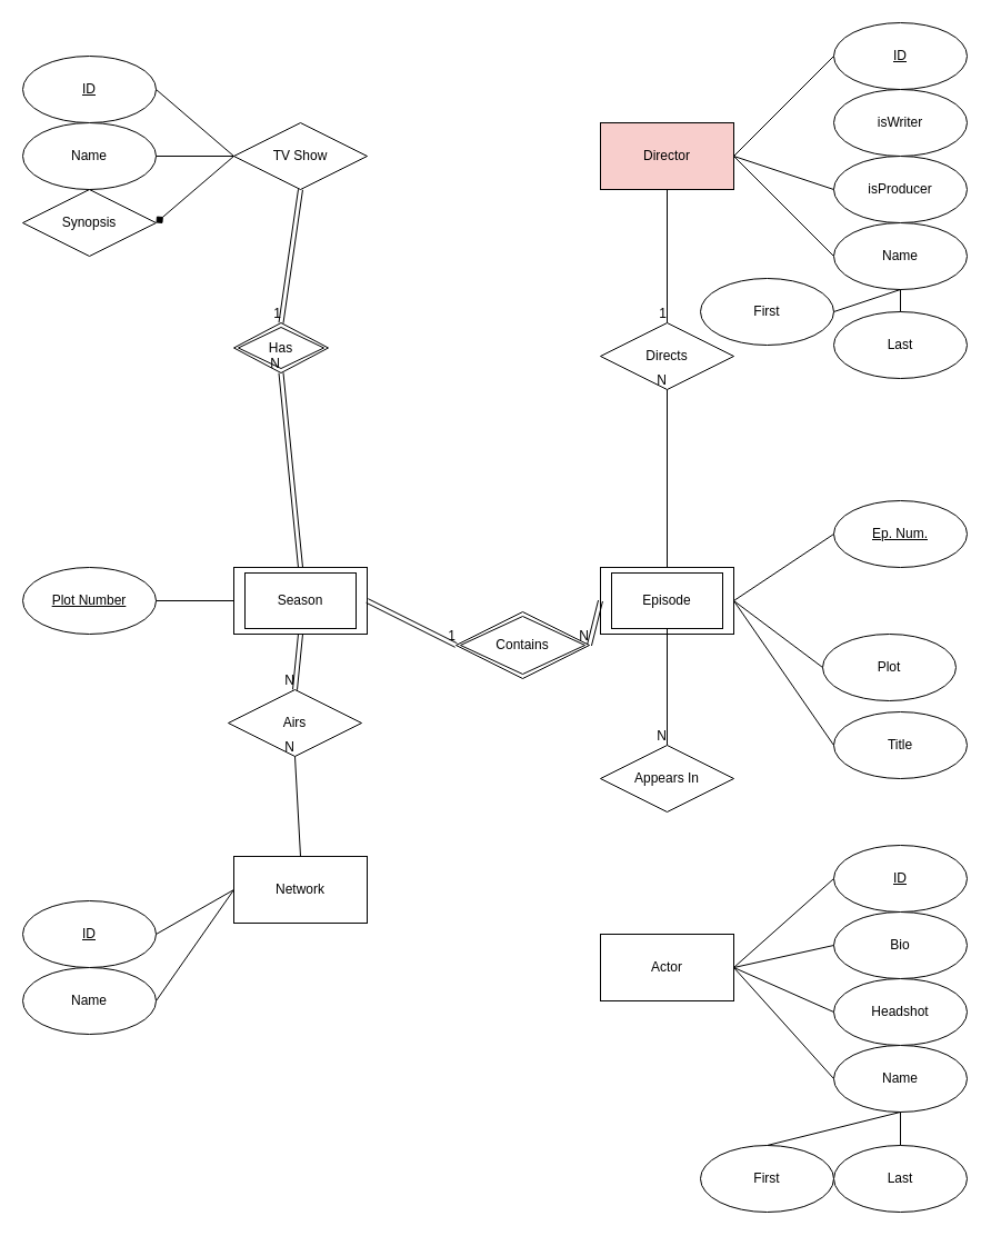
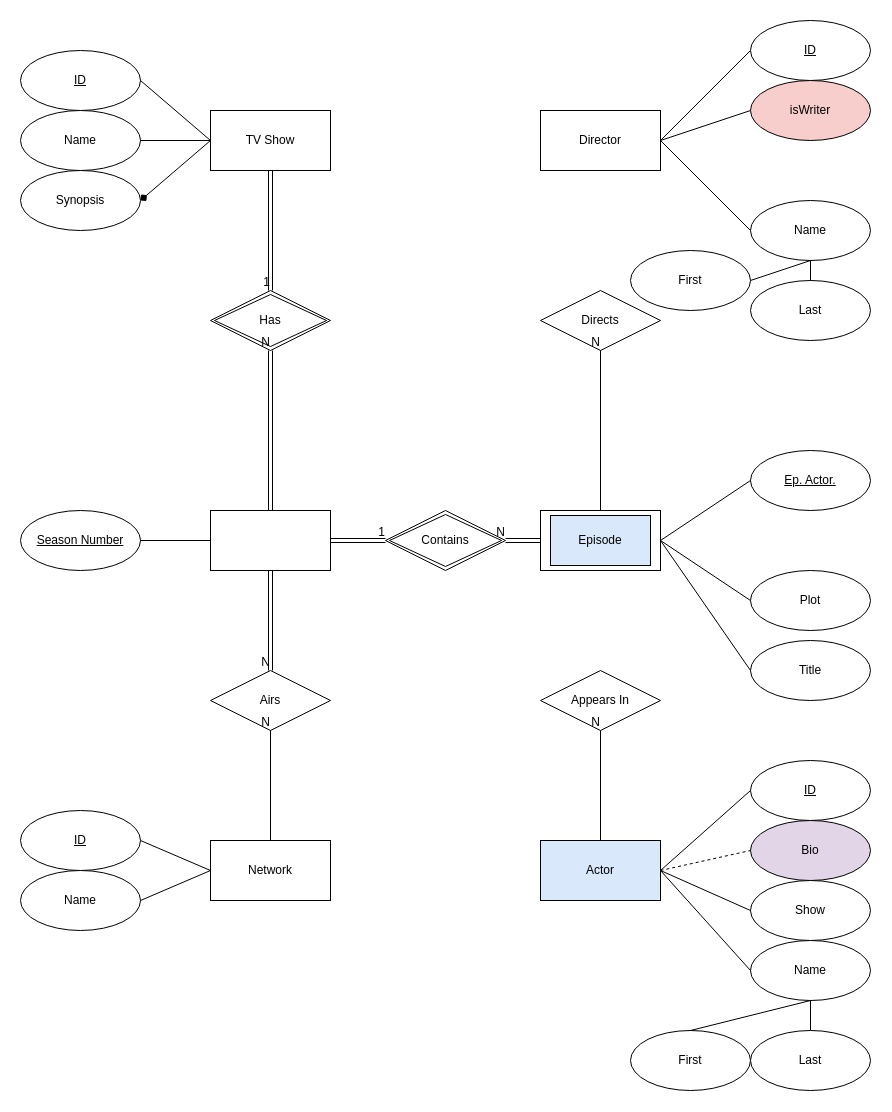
- <mxCell id="28" value="isWriter" style="ellipse;whiteSpace=wrap;html=1;" parent="1" vertex="1"><mxGeometry x="750" y="80" width="120" height="60" as="geometry" /></mxCell>
+ <mxCell id="28" value="isWriter" style="ellipse;whiteSpace=wrap;html=1;fillColor=#f8cecc;" parent="1" vertex="1"><mxGeometry x="750" y="80" width="120" height="60" as="geometry" /></mxCell>
+ <mxCell id="50" value="" style="endArrow=none;html=1;rounded=0;entryX=0;entryY=0.5;entryDx=0;entryDy=0;exitX=1;exitY=0.5;exitDx=0;exitDy=0;" parent="1" source="26" target="28" edge="1"><mxGeometry relative="1" as="geometry"><mxPoint x="560" y="220" as="sourcePoint" /><mxPoint x="720" y="220" as="targetPoint" /></mxGeometry></mxCell>
- <mxCell id="2" value="TV Show" style="rhombus;whiteSpace=wrap;html=1;" parent="1" vertex="1"><mxGeometry x="210" y="110" width="120" height="60" as="geometry" /></mxCell>
+ <mxCell id="2" value="TV Show" style="rounded=0;whiteSpace=wrap;html=1;" parent="1" vertex="1"><mxGeometry x="210" y="110" width="120" height="60" as="geometry" /></mxCell>
- <mxCell id="26" value="Director" style="rounded=0;whiteSpace=wrap;html=1;fillColor=#f8cecc;" parent="1" vertex="1"><mxGeometry x="540" y="110" width="120" height="60" as="geometry" /></mxCell>
+ <mxCell id="26" value="Director" style="rounded=0;whiteSpace=wrap;html=1;" parent="1" vertex="1"><mxGeometry x="540" y="110" width="120" height="60" as="geometry" /></mxCell>
- <mxCell id="51" value="" style="endArrow=none;html=1;rounded=0;entryX=0;entryY=0.5;entryDx=0;entryDy=0;exitX=1;exitY=0.5;exitDx=0;exitDy=0;" parent="1" source="26" target="29" edge="1"><mxGeometry relative="1" as="geometry"><mxPoint x="670" y="150" as="sourcePoint" /><mxPoint x="770" y="190" as="targetPoint" /></mxGeometry></mxCell>
- <mxCell id="29" value="isProducer" style="ellipse;whiteSpace=wrap;html=1;" parent="1" vertex="1"><mxGeometry x="750" y="140" width="120" height="60" as="geometry" /></mxCell>
- <mxCell id="5" value="Synopsis" style="rhombus;whiteSpace=wrap;html=1;" parent="1" vertex="1"><mxGeometry x="20" y="170" width="120" height="60" as="geometry" /></mxCell>
+ <mxCell id="5" value="Synopsis" style="ellipse;whiteSpace=wrap;html=1;" parent="1" vertex="1"><mxGeometry x="20" y="170" width="120" height="60" as="geometry" /></mxCell>
- <mxCell id="52" value="" style="endArrow=none;html=1;rounded=0;entryX=0.5;entryY=0;entryDx=0;entryDy=0;exitX=0.5;exitY=1;exitDx=0;exitDy=0;" parent="1" source="26" target="68" edge="1"><mxGeometry relative="1" as="geometry"><mxPoint x="510" y="210" as="sourcePoint" /><mxPoint x="600" y="290" as="targetPoint" /></mxGeometry></mxCell>
- <mxCell id="53" value="1" style="resizable=0;html=1;align=right;verticalAlign=bottom;" parent="52" connectable="0" vertex="1"><mxGeometry x="1" relative="1" as="geometry" /></mxCell>
- <mxCell id="41" value="Has" style="shape=rhombus;double=1;perimeter=rhombusPerimeter;whiteSpace=wrap;html=1;align=center;" parent="1" vertex="1"><mxGeometry x="210" y="290" width="85" height="45" as="geometry" /></mxCell>
+ <mxCell id="41" value="Has" style="shape=rhombus;double=1;perimeter=rhombusPerimeter;whiteSpace=wrap;html=1;align=center;" parent="1" vertex="1"><mxGeometry x="210" y="290" width="120" height="60" as="geometry" /></mxCell>
- <mxCell id="20" value="&lt;u&gt;Ep. Num.&lt;/u&gt;" style="ellipse;whiteSpace=wrap;html=1;" parent="1" vertex="1"><mxGeometry x="750" y="450" width="120" height="60" as="geometry" /></mxCell>
+ <mxCell id="20" value="&lt;u&gt;Ep. Actor.&lt;/u&gt;" style="ellipse;whiteSpace=wrap;html=1;" parent="1" vertex="1"><mxGeometry x="750" y="450" width="120" height="60" as="geometry" /></mxCell>
- <mxCell id="16" value="&lt;u&gt;Plot Number&lt;/u&gt;" style="ellipse;whiteSpace=wrap;html=1;" parent="1" vertex="1"><mxGeometry x="20" y="510" width="120" height="60" as="geometry" /></mxCell>
+ <mxCell id="16" value="&lt;u&gt;Season Number&lt;/u&gt;" style="ellipse;whiteSpace=wrap;html=1;" parent="1" vertex="1"><mxGeometry x="20" y="510" width="120" height="60" as="geometry" /></mxCell>
- <mxCell id="15" value="Season" style="rounded=0;whiteSpace=wrap;html=1;" parent="1" vertex="1"><mxGeometry x="220" y="515" width="100" height="50" as="geometry" /></mxCell>
- <mxCell id="19" value="Episode" style="rounded=0;whiteSpace=wrap;html=1;" parent="1" vertex="1"><mxGeometry x="550" y="515" width="100" height="50" as="geometry" /></mxCell>
+ <mxCell id="19" value="Episode" style="rounded=0;whiteSpace=wrap;html=1;fillColor=#dae8fc;" parent="1" vertex="1"><mxGeometry x="550" y="515" width="100" height="50" as="geometry" /></mxCell>
- <mxCell id="76" value="Contains" style="shape=rhombus;double=1;perimeter=rhombusPerimeter;whiteSpace=wrap;html=1;align=center;" vertex="1" parent="1"><mxGeometry x="410" y="550" width="120" height="60" as="geometry" /></mxCell>
+ <mxCell id="76" value="Contains" style="shape=rhombus;double=1;perimeter=rhombusPerimeter;whiteSpace=wrap;html=1;align=center;" vertex="1" parent="1"><mxGeometry x="385" y="510" width="120" height="60" as="geometry" /></mxCell>
- <mxCell id="22" value="Plot" style="ellipse;whiteSpace=wrap;html=1;" parent="1" vertex="1"><mxGeometry x="740" y="570" width="120" height="60" as="geometry" /></mxCell>
+ <mxCell id="22" value="Plot" style="ellipse;whiteSpace=wrap;html=1;" parent="1" vertex="1"><mxGeometry x="750" y="570" width="120" height="60" as="geometry" /></mxCell>
- <mxCell id="54" value="" style="endArrow=none;html=1;rounded=0;exitX=0.5;exitY=1;exitDx=0;exitDy=0;entryX=0.5;entryY=0;entryDx=0;entryDy=0;" parent="1" source="19" target="61" edge="1"><mxGeometry relative="1" as="geometry"><mxPoint x="420" y="730" as="sourcePoint" /><mxPoint x="600" y="670" as="targetPoint" /></mxGeometry></mxCell>
- <mxCell id="55" value="N" style="resizable=0;html=1;align=right;verticalAlign=bottom;" parent="54" connectable="0" vertex="1"><mxGeometry x="1" relative="1" as="geometry" /></mxCell>
- <mxCell id="58" value="Airs" style="shape=rhombus;perimeter=rhombusPerimeter;whiteSpace=wrap;html=1;align=center;" vertex="1" parent="1"><mxGeometry x="205" y="620" width="120" height="60" as="geometry" /></mxCell>
+ <mxCell id="58" value="Airs" style="shape=rhombus;perimeter=rhombusPerimeter;whiteSpace=wrap;html=1;align=center;" vertex="1" parent="1"><mxGeometry x="210" y="670" width="120" height="60" as="geometry" /></mxCell>
+ <mxCell id="62" value="" style="endArrow=none;html=1;rounded=0;exitX=0.5;exitY=0;exitDx=0;exitDy=0;entryX=0.5;entryY=1;entryDx=0;entryDy=0;" edge="1" parent="1" source="32" target="61"><mxGeometry relative="1" as="geometry"><mxPoint x="560" y="790" as="sourcePoint" /><mxPoint x="720" y="790" as="targetPoint" /></mxGeometry></mxCell>
+ <mxCell id="63" value="N" style="resizable=0;html=1;align=right;verticalAlign=bottom;" connectable="0" vertex="1" parent="62"><mxGeometry x="1" relative="1" as="geometry" /></mxCell>
- <mxCell id="9" value="Network" style="rounded=0;whiteSpace=wrap;html=1;" parent="1" vertex="1"><mxGeometry x="210" y="770" width="120" height="60" as="geometry" /></mxCell>
+ <mxCell id="9" value="Network" style="rounded=0;whiteSpace=wrap;html=1;" parent="1" vertex="1"><mxGeometry x="210" y="840" width="120" height="60" as="geometry" /></mxCell>
- <mxCell id="35" value="Bio" style="ellipse;whiteSpace=wrap;html=1;" parent="1" vertex="1"><mxGeometry x="750" y="820" width="120" height="60" as="geometry" /></mxCell>
+ <mxCell id="35" value="Bio" style="ellipse;whiteSpace=wrap;html=1;fillColor=#e1d5e7;" parent="1" vertex="1"><mxGeometry x="750" y="820" width="120" height="60" as="geometry" /></mxCell>
- <mxCell id="39" value="" style="endArrow=none;html=1;rounded=0;exitX=1;exitY=0.5;exitDx=0;exitDy=0;entryX=0;entryY=0.5;entryDx=0;entryDy=0;" parent="1" source="32" target="35" edge="1"><mxGeometry width="50" height="50" relative="1" as="geometry"><mxPoint x="670" y="880" as="sourcePoint" /><mxPoint x="740" y="900" as="targetPoint" /></mxGeometry></mxCell>
+ <mxCell id="39" value="" style="endArrow=none;html=1;rounded=0;exitX=1;exitY=0.5;exitDx=0;exitDy=0;entryX=0;entryY=0.5;entryDx=0;entryDy=0;dashed=1;" parent="1" source="32" target="35" edge="1"><mxGeometry width="50" height="50" relative="1" as="geometry"><mxPoint x="670" y="880" as="sourcePoint" /><mxPoint x="740" y="900" as="targetPoint" /></mxGeometry></mxCell>
- <mxCell id="32" value="Actor" style="rounded=0;whiteSpace=wrap;html=1;" parent="1" vertex="1"><mxGeometry x="540" y="840" width="120" height="60" as="geometry" /></mxCell>
+ <mxCell id="32" value="Actor" style="rounded=0;whiteSpace=wrap;html=1;fillColor=#dae8fc;" parent="1" vertex="1"><mxGeometry x="540" y="840" width="120" height="60" as="geometry" /></mxCell>
- <mxCell id="36" value="Headshot" style="ellipse;whiteSpace=wrap;html=1;" parent="1" vertex="1"><mxGeometry x="750" y="880" width="120" height="60" as="geometry" /></mxCell>
+ <mxCell id="36" value="Show" style="ellipse;whiteSpace=wrap;html=1;" parent="1" vertex="1"><mxGeometry x="750" y="880" width="120" height="60" as="geometry" /></mxCell>
